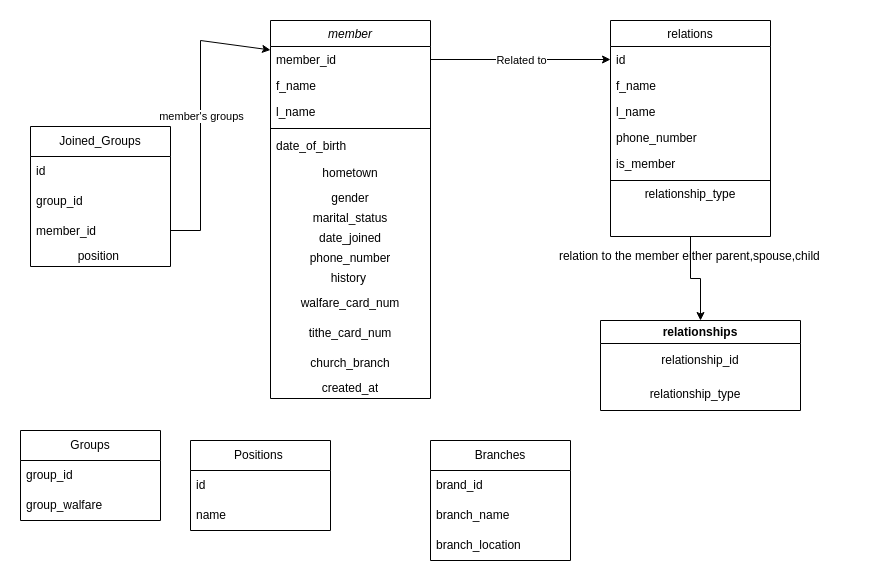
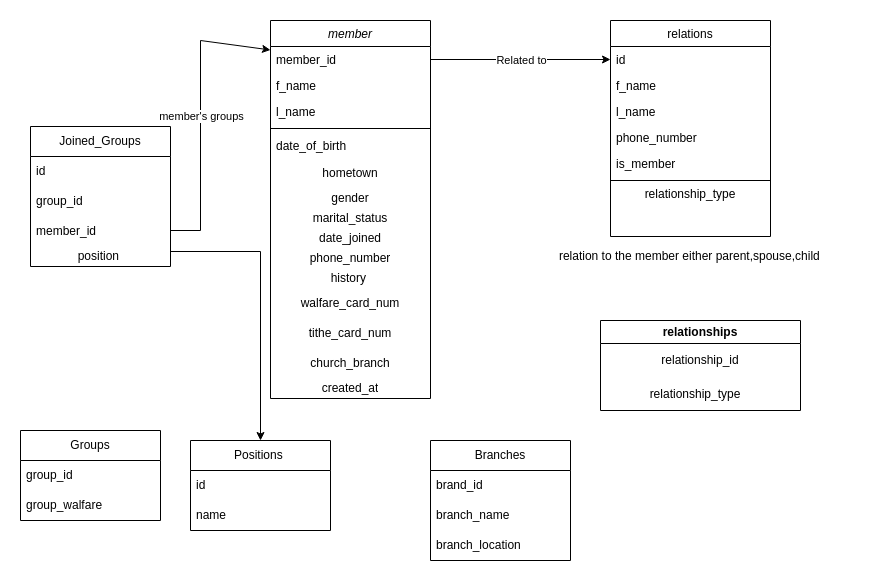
- <mxCell id="18" style="edgeStyle=orthogonalEdgeStyle;rounded=0;orthogonalLoop=1;jettySize=auto;html=1;exitX=0.5;exitY=1;exitDx=0;exitDy=0;" parent="1" source="19" target="27" edge="1"><mxGeometry relative="1" as="geometry" /></mxCell>
+ <mxCell id="46" style="edgeStyle=orthogonalEdgeStyle;rounded=0;orthogonalLoop=1;jettySize=auto;html=1;exitX=1;exitY=0.25;exitDx=0;exitDy=0;" parent="1" source="35" target="43" edge="1"><mxGeometry relative="1" as="geometry"><mxPoint x="240" y="370" as="targetPoint" /></mxGeometry></mxCell>
